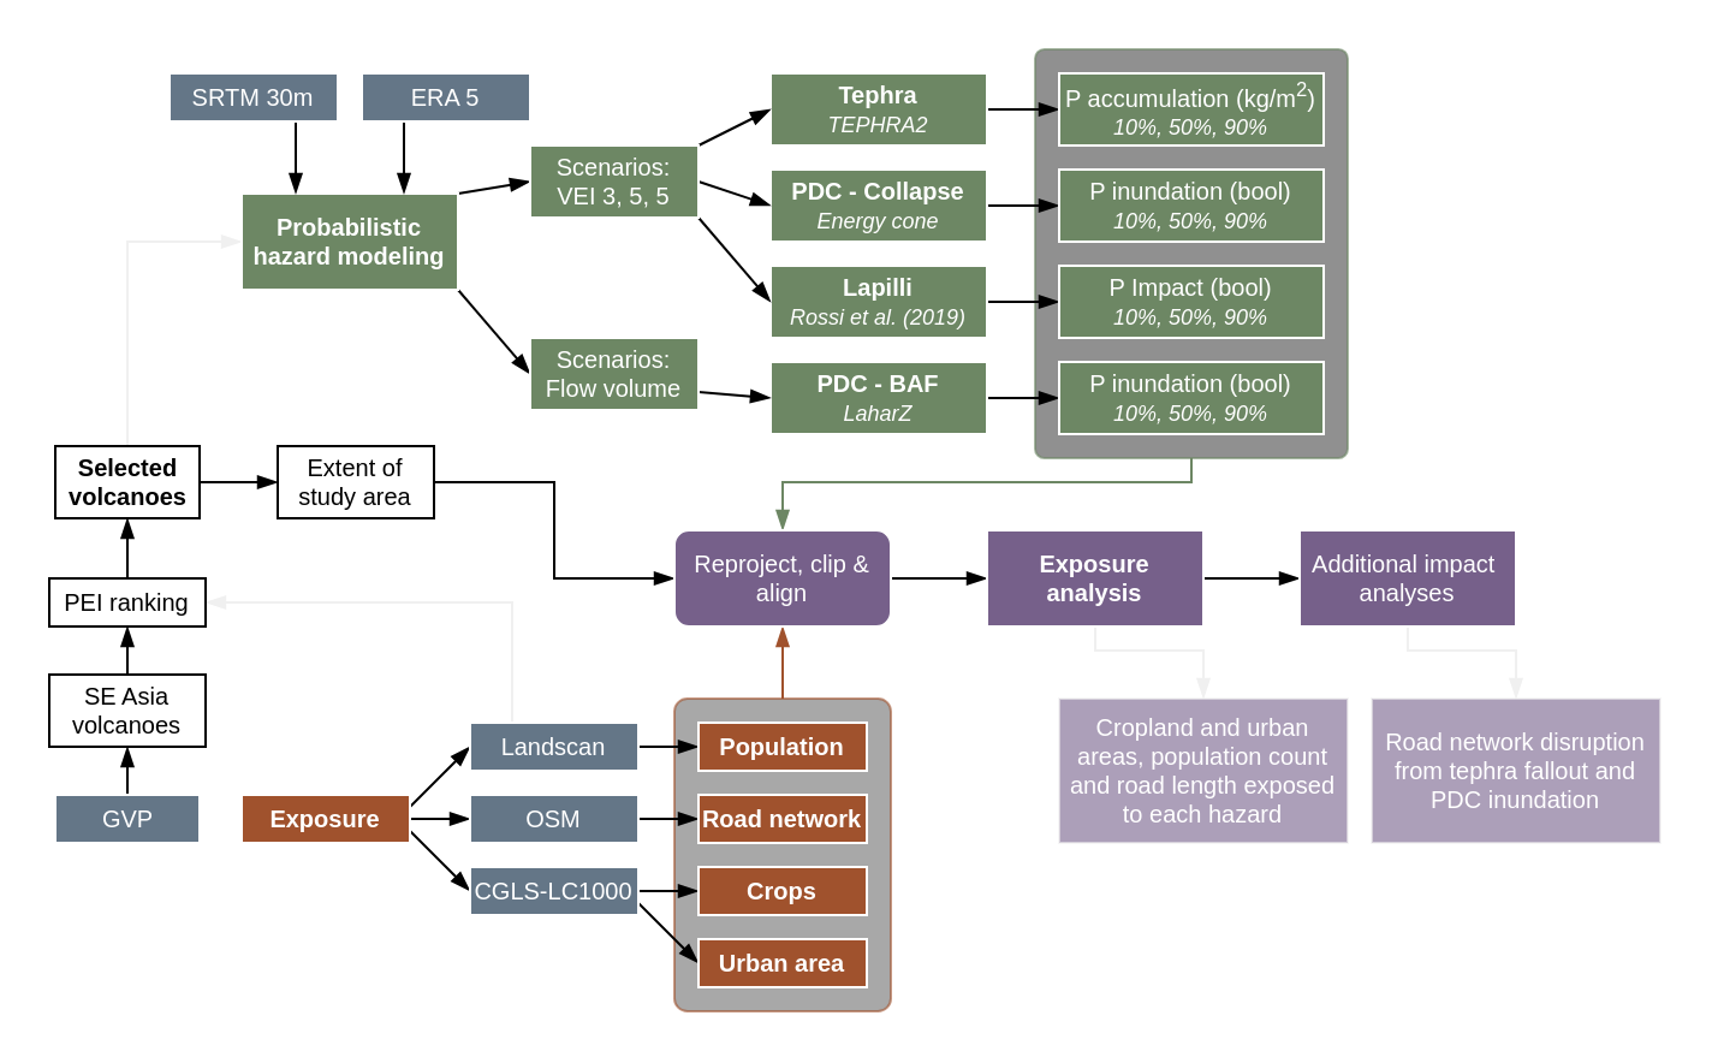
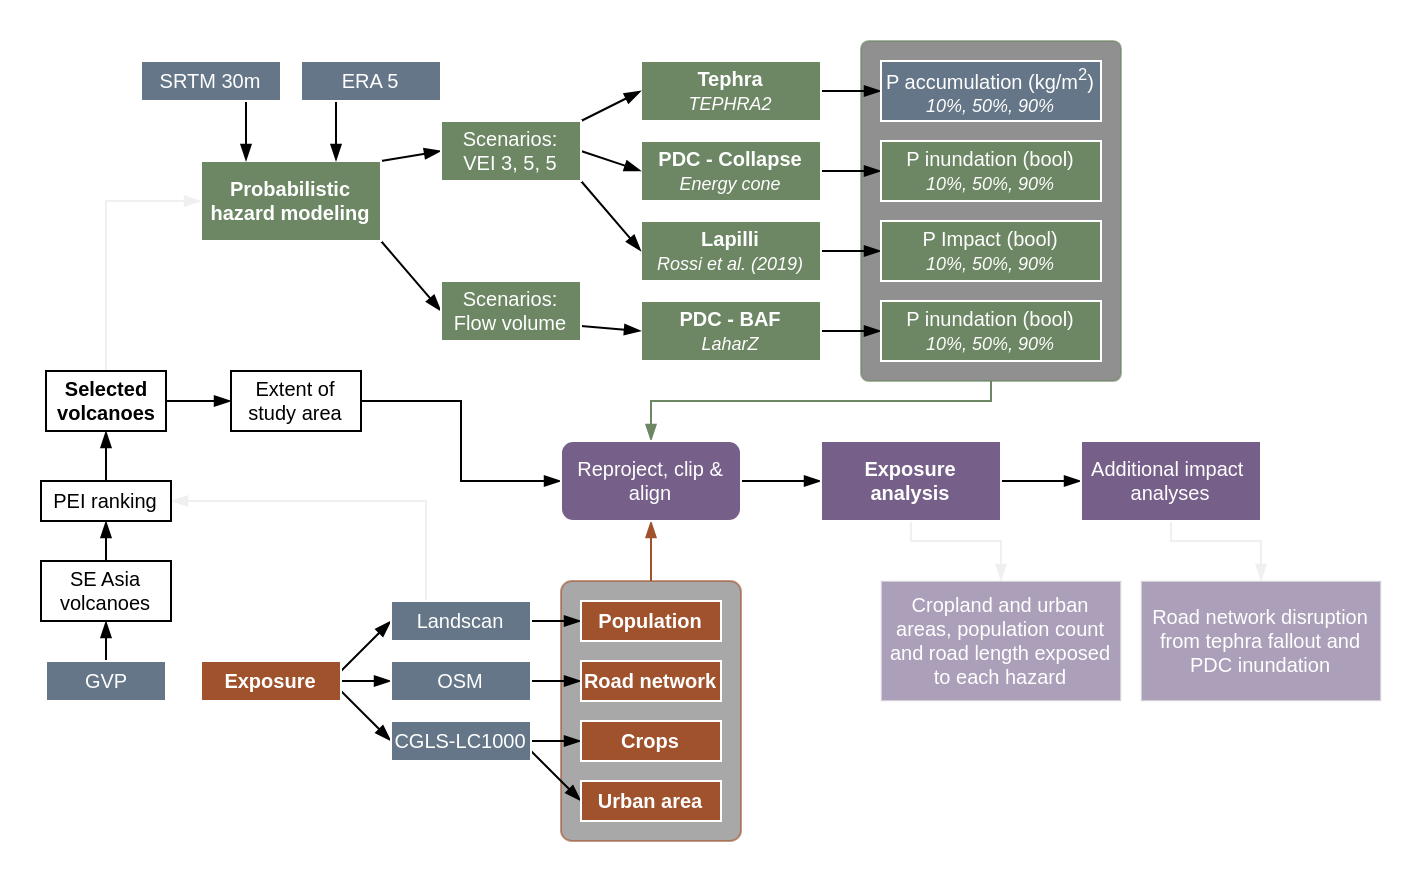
- <mxCell id="30" value="P accumulation (kg/m&lt;sup&gt;2&lt;/sup&gt;)&lt;br&gt;&lt;i&gt;&lt;font style=&quot;font-size: 9px&quot;&gt;10%, 50%, 90%&lt;/font&gt;&lt;/i&gt;" style="rounded=0;whiteSpace=wrap;html=1;fontSize=10;fillColor=#6d8764;fontColor=#ffffff;strokeColor=#FFFFFF;" vertex="1" parent="1"><mxGeometry x="440" y="30" width="110" height="30" as="geometry" /></mxCell>
+ <mxCell id="30" value="P accumulation (kg/m&lt;sup&gt;2&lt;/sup&gt;)&lt;br&gt;&lt;i&gt;&lt;font style=&quot;font-size: 9px&quot;&gt;10%, 50%, 90%&lt;/font&gt;&lt;/i&gt;" style="rounded=0;whiteSpace=wrap;html=1;fontSize=10;fillColor=#647687;fontColor=#ffffff;strokeColor=#FFFFFF;" vertex="1" parent="1"><mxGeometry x="440" y="30" width="110" height="30" as="geometry" /></mxCell>
